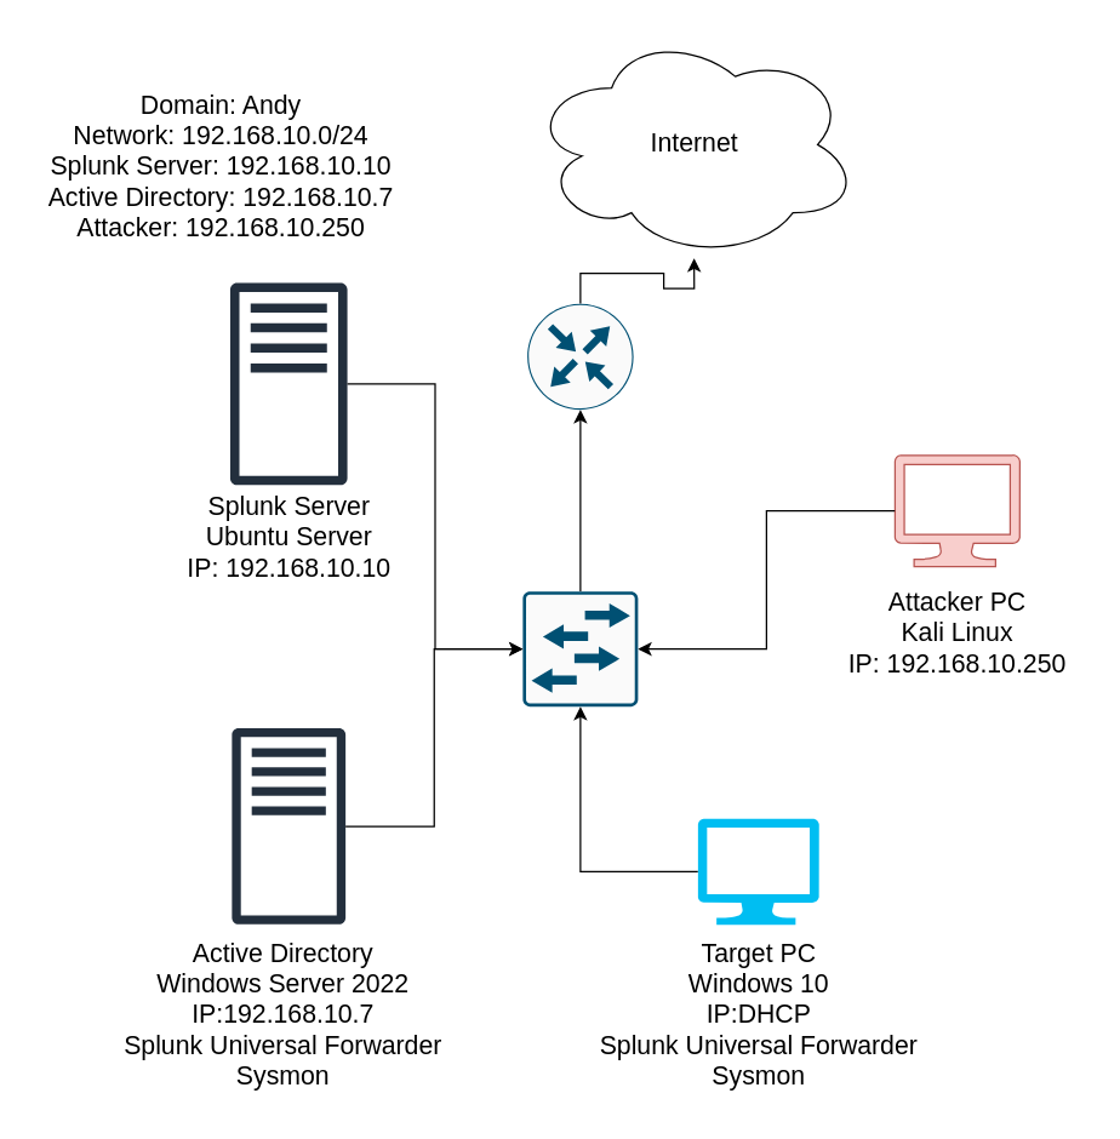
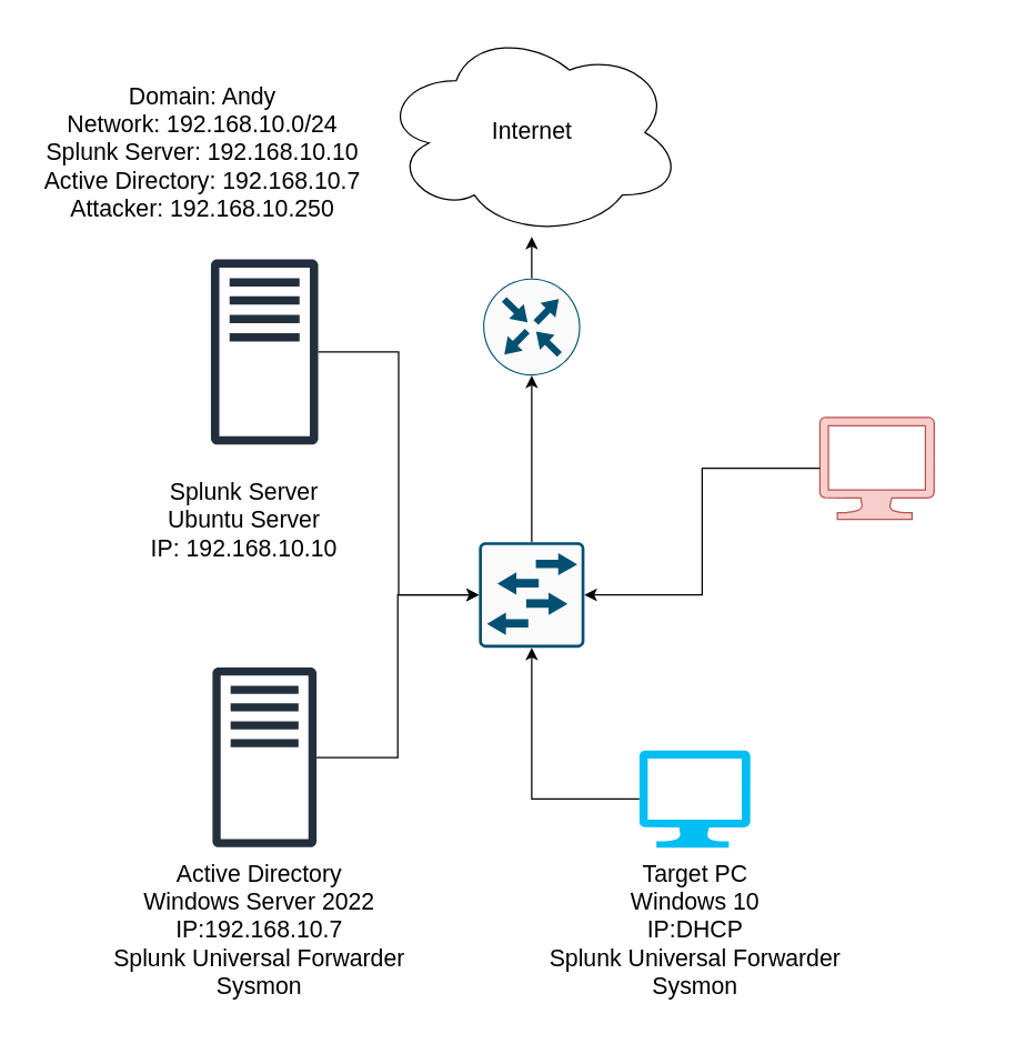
- <mxCell id="10" value="&lt;font style=&quot;font-size: 17px;&quot;&gt;Internet&lt;/font&gt;" style="ellipse;shape=cloud;whiteSpace=wrap;html=1;" vertex="1" parent="1"><mxGeometry x="348.75" y="20" width="217.5" height="150" as="geometry" /></mxCell>
+ <mxCell id="10" value="&lt;font style=&quot;font-size: 17px;&quot;&gt;Internet&lt;/font&gt;" style="ellipse;shape=cloud;whiteSpace=wrap;html=1;" vertex="1" parent="1"><mxGeometry x="273.75" y="20" width="217.5" height="150" as="geometry" /></mxCell>
- <mxCell id="15" value="&lt;font style=&quot;font-size: 17px;&quot;&gt;Splunk Server&lt;/font&gt;&lt;div style=&quot;font-size: 17px;&quot;&gt;&lt;font style=&quot;font-size: 17px;&quot;&gt;Ubuntu Server&lt;br&gt;&lt;/font&gt;&lt;div style=&quot;&quot;&gt;&lt;font style=&quot;font-size: 17px;&quot;&gt;IP: 192.168.10.10&lt;/font&gt;&lt;/div&gt;&lt;/div&gt;" style="text;html=1;align=center;verticalAlign=middle;resizable=0;points=[];autosize=1;strokeColor=none;fillColor=none;" vertex="1" parent="1"><mxGeometry x="110" y="320" width="160" height="70" as="geometry" /></mxCell>
+ <mxCell id="15" value="&lt;font style=&quot;font-size: 17px;&quot;&gt;Splunk Server&lt;/font&gt;&lt;div style=&quot;font-size: 17px;&quot;&gt;&lt;font style=&quot;font-size: 17px;&quot;&gt;Ubuntu Server&lt;br&gt;&lt;/font&gt;&lt;div style=&quot;&quot;&gt;&lt;font style=&quot;font-size: 17px;&quot;&gt;IP: 192.168.10.10&lt;/font&gt;&lt;/div&gt;&lt;/div&gt;" style="text;html=1;align=center;verticalAlign=middle;resizable=0;points=[];autosize=1;strokeColor=none;fillColor=none;" vertex="1" parent="1"><mxGeometry x="95" y="340" width="160" height="70" as="geometry" /></mxCell>
- <mxCell id="18" value="&lt;font style=&quot;font-size: 17px;&quot;&gt;Attacker PC&lt;/font&gt;&lt;div style=&quot;font-size: 17px;&quot;&gt;&lt;font style=&quot;font-size: 17px;&quot;&gt;Kali Linux&lt;br&gt;&lt;/font&gt;&lt;div style=&quot;&quot;&gt;&lt;font style=&quot;font-size: 17px;&quot;&gt;IP: 192.168.10.250&lt;/font&gt;&lt;/div&gt;&lt;div&gt;&lt;br&gt;&lt;/div&gt;&lt;/div&gt;" style="text;html=1;align=center;verticalAlign=middle;resizable=0;points=[];autosize=1;strokeColor=none;fillColor=none;" vertex="1" parent="1"><mxGeometry x="546.25" y="378" width="170" height="100" as="geometry" /></mxCell>
